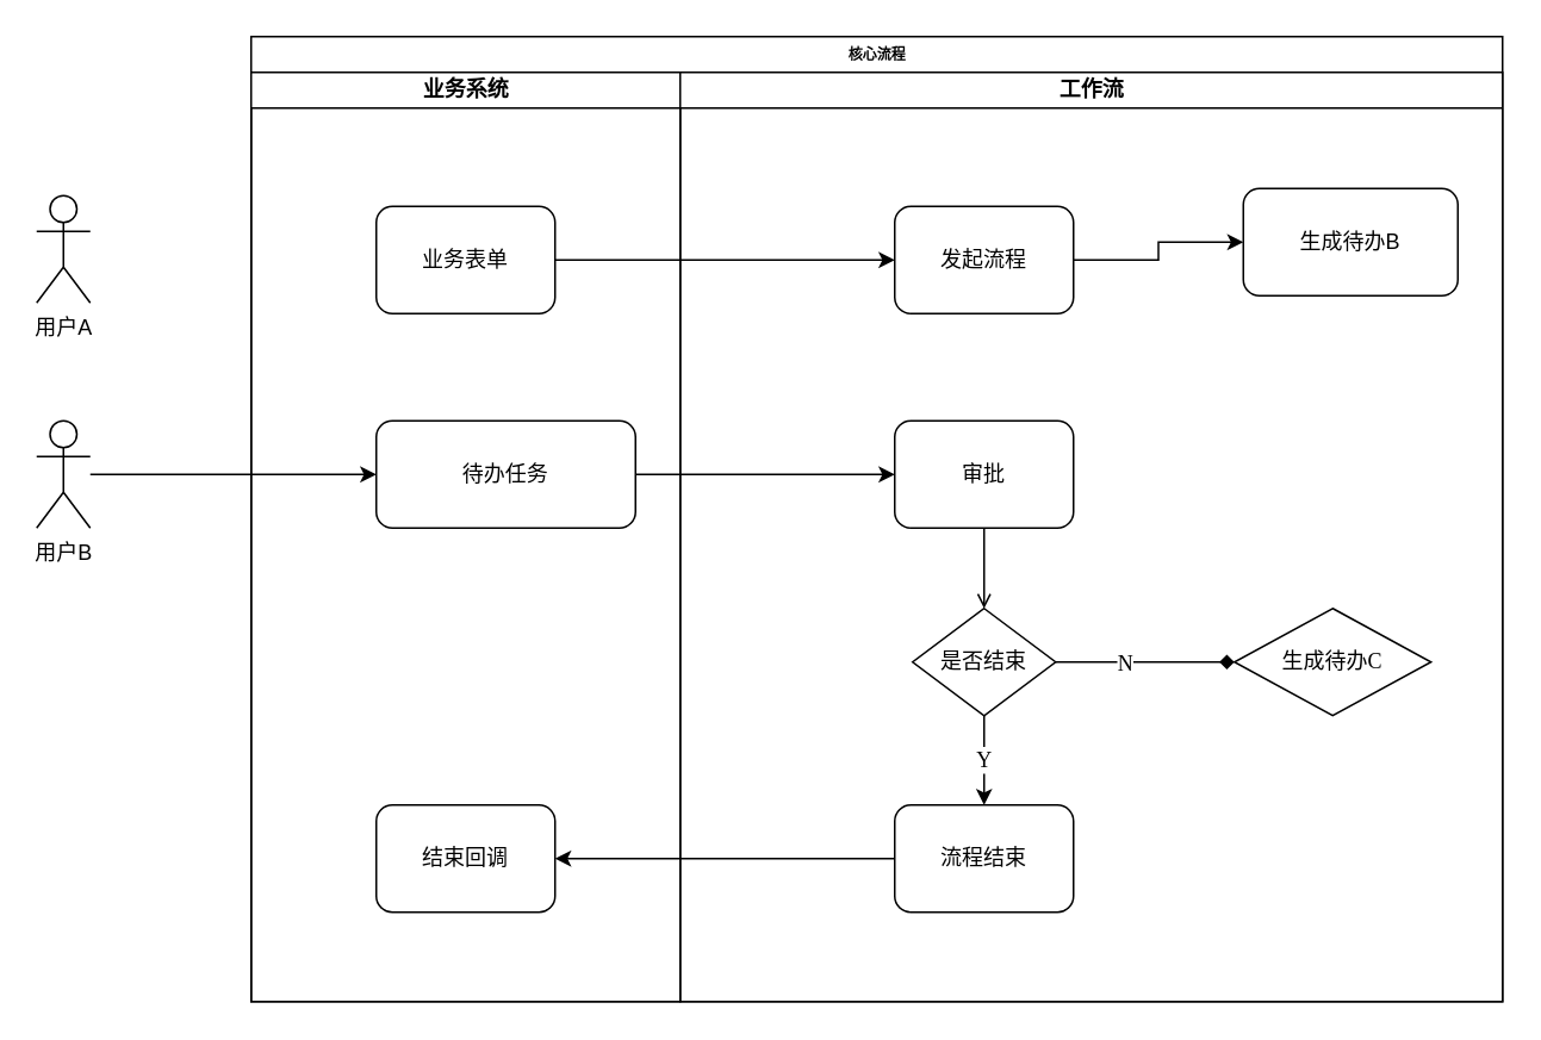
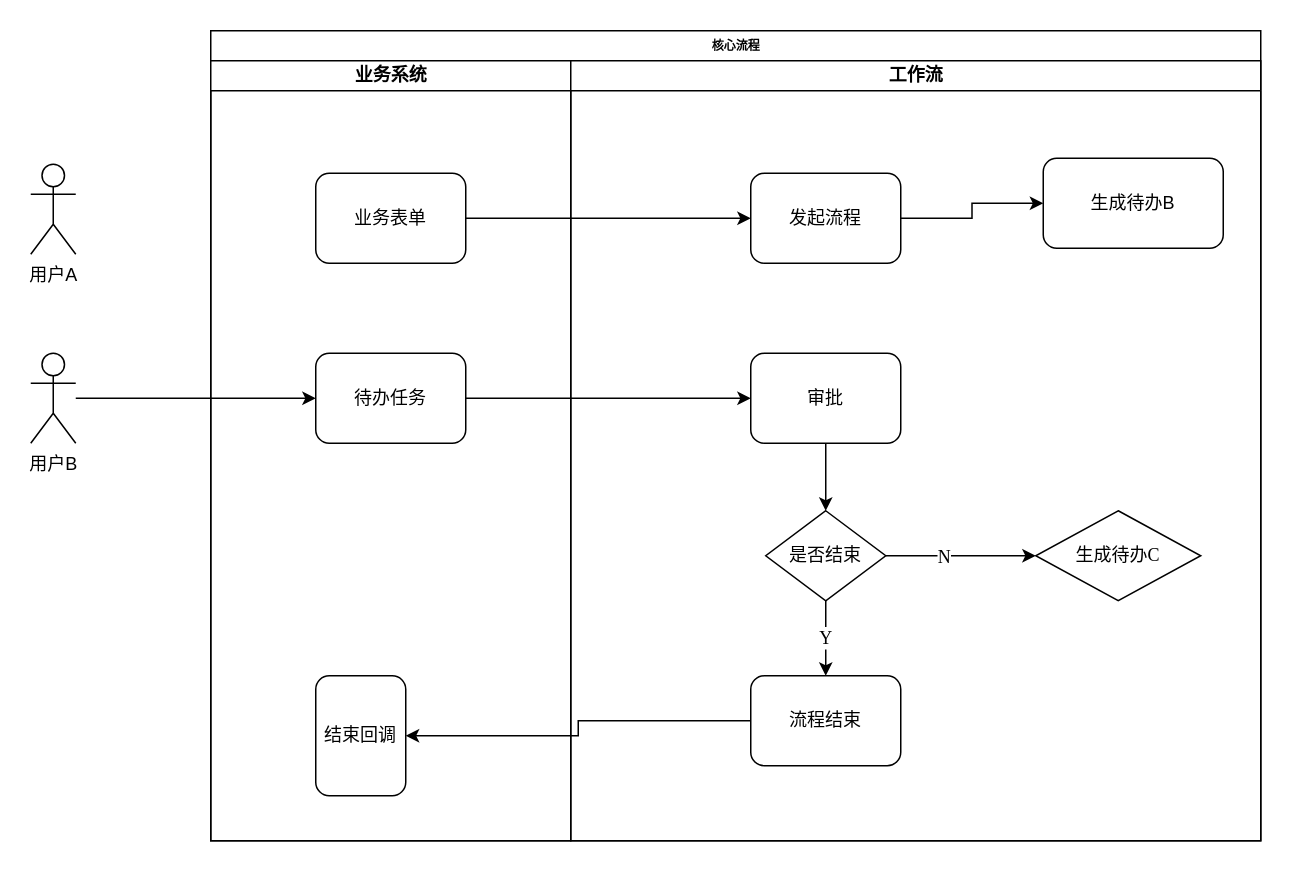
- <mxCell id="6" value="&lt;font style=&quot;font-size: 12px;&quot;&gt;待办任务&lt;/font&gt;" style="rounded=1;whiteSpace=wrap;html=1;shadow=0;labelBackgroundColor=none;strokeWidth=1;fontFamily=Verdana;fontSize=8;align=center;" vertex="1" parent="3"><mxGeometry x="70" y="195" width="145" height="60" as="geometry" /></mxCell>
+ <mxCell id="6" value="&lt;font style=&quot;font-size: 12px;&quot;&gt;待办任务&lt;/font&gt;" style="rounded=1;whiteSpace=wrap;html=1;shadow=0;labelBackgroundColor=none;strokeWidth=1;fontFamily=Verdana;fontSize=8;align=center;" vertex="1" parent="3"><mxGeometry x="70" y="195" width="100" height="60" as="geometry" /></mxCell>
- <mxCell id="10" style="edgeStyle=orthogonalEdgeStyle;rounded=0;orthogonalLoop=1;jettySize=auto;html=1;fontFamily=Verdana;fontSize=12;endArrow=open;" edge="1" parent="7" source="11" target="17"><mxGeometry relative="1" as="geometry" /></mxCell>
+ <mxCell id="10" style="edgeStyle=orthogonalEdgeStyle;rounded=0;orthogonalLoop=1;jettySize=auto;html=1;fontFamily=Verdana;fontSize=12;" edge="1" parent="7" source="11" target="17"><mxGeometry relative="1" as="geometry" /></mxCell>
- <mxCell id="15" style="edgeStyle=orthogonalEdgeStyle;rounded=0;orthogonalLoop=1;jettySize=auto;html=1;fontFamily=Verdana;fontSize=12;endArrow=diamond;" edge="1" parent="7" source="17" target="18"><mxGeometry relative="1" as="geometry" /></mxCell>
+ <mxCell id="15" style="edgeStyle=orthogonalEdgeStyle;rounded=0;orthogonalLoop=1;jettySize=auto;html=1;fontFamily=Verdana;fontSize=12;" edge="1" parent="7" source="17" target="18"><mxGeometry relative="1" as="geometry" /></mxCell>
- <mxCell id="5" value="&lt;font style=&quot;font-size: 12px;&quot;&gt;结束回调&lt;/font&gt;" style="rounded=1;whiteSpace=wrap;html=1;shadow=0;labelBackgroundColor=none;strokeWidth=1;fontFamily=Verdana;fontSize=8;align=center;" vertex="1" parent="3"><mxGeometry x="70" y="410" width="100" height="60" as="geometry" /></mxCell>
+ <mxCell id="5" value="&lt;font style=&quot;font-size: 12px;&quot;&gt;结束回调&lt;/font&gt;" style="rounded=1;whiteSpace=wrap;html=1;shadow=0;labelBackgroundColor=none;strokeWidth=1;fontFamily=Verdana;fontSize=8;align=center;" vertex="1" parent="3"><mxGeometry x="70" y="410" width="60" height="80" as="geometry" /></mxCell>
